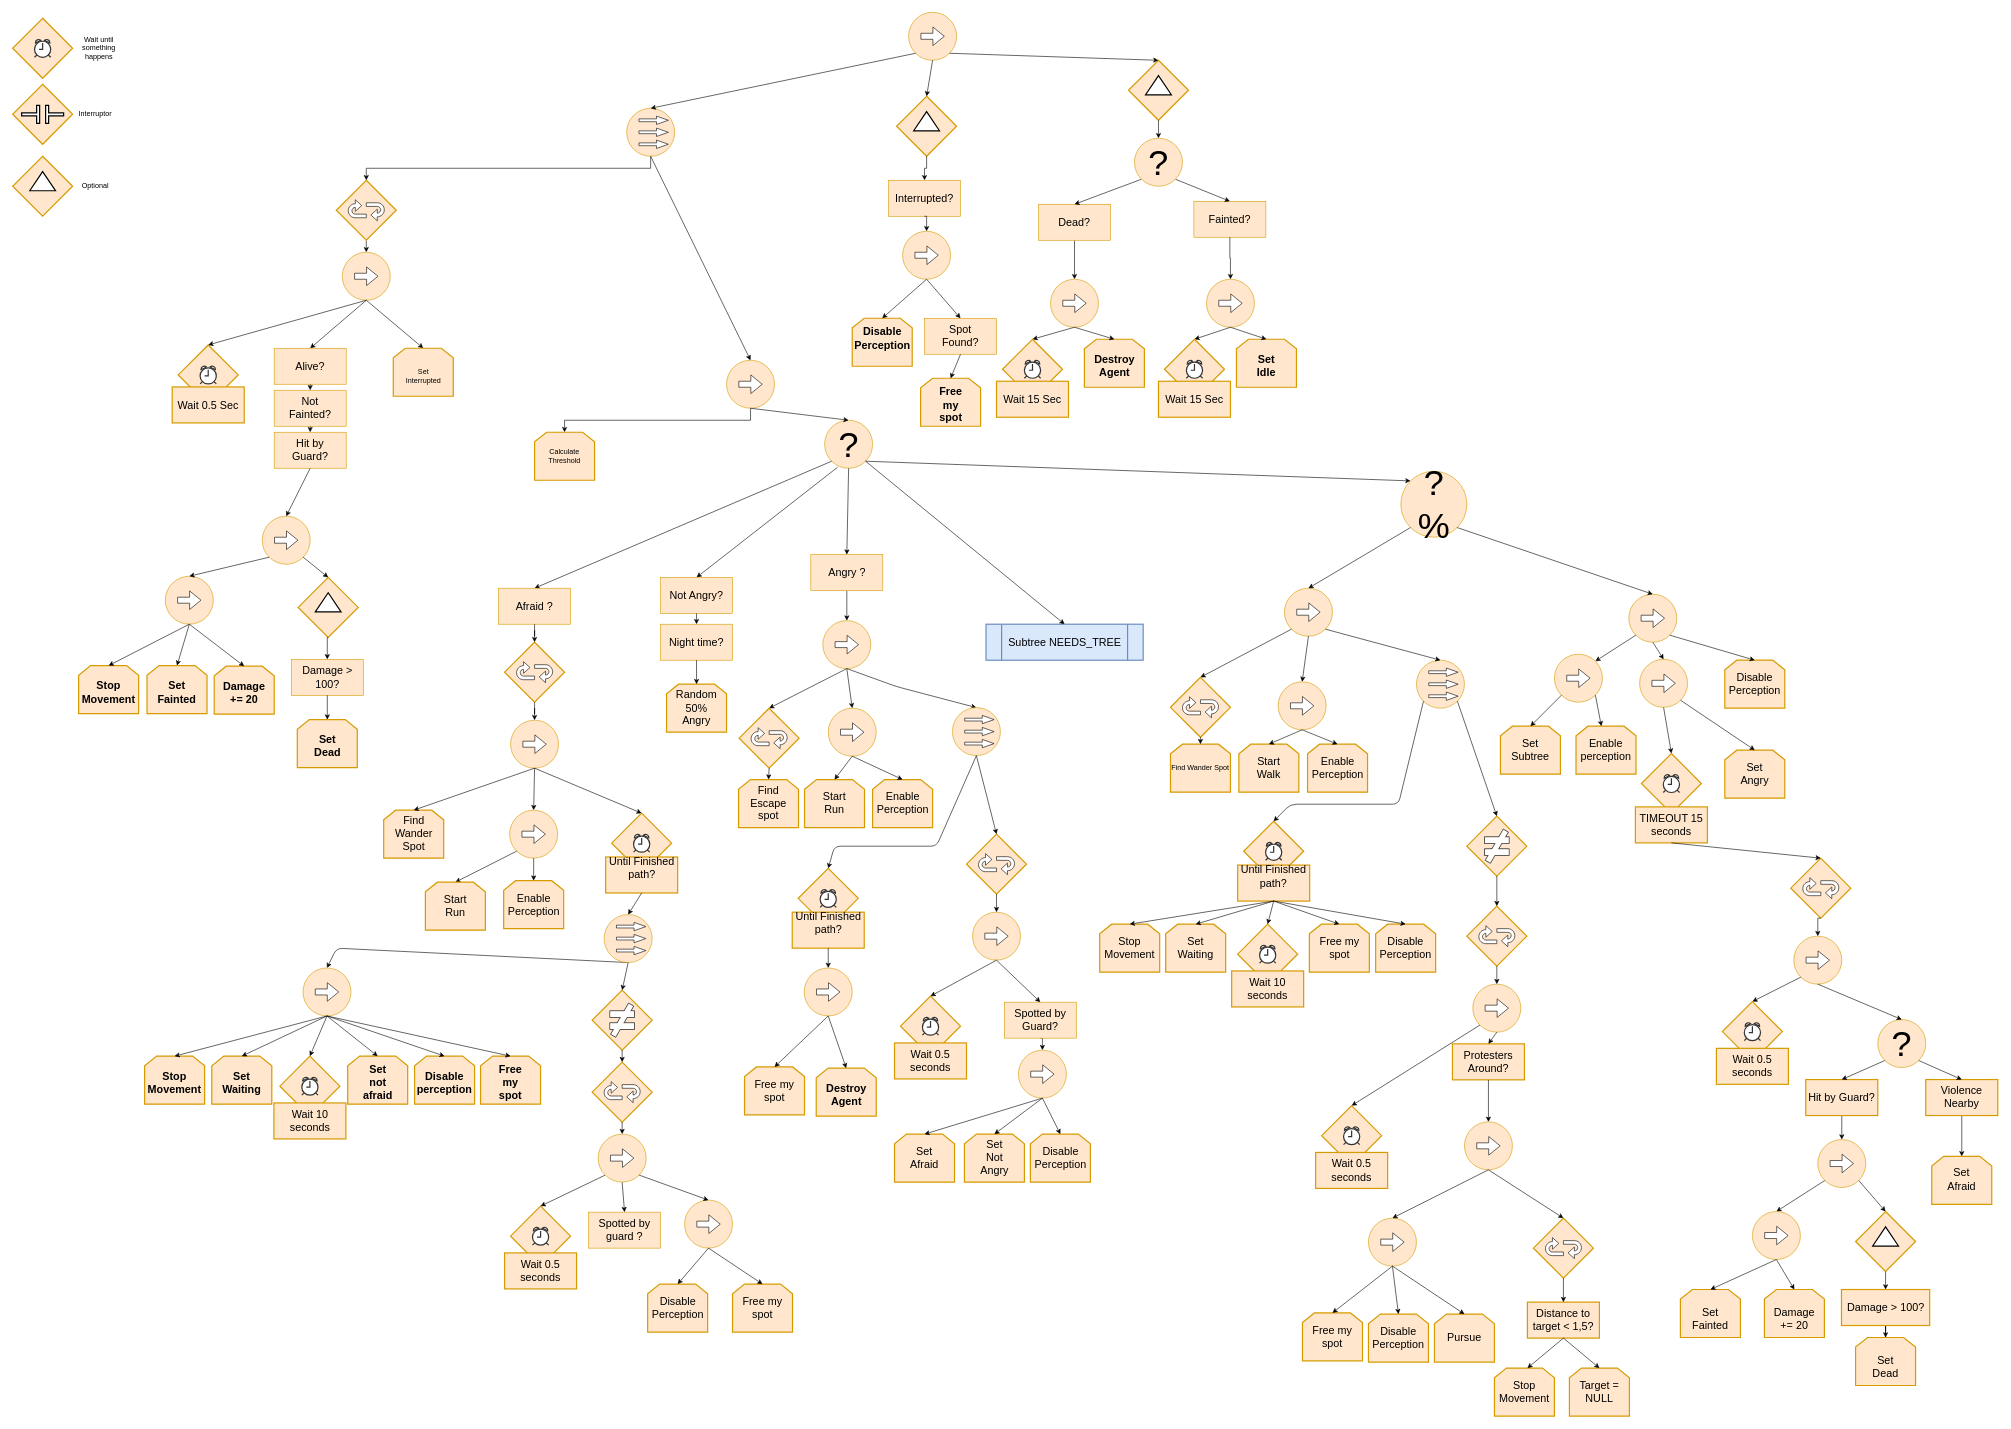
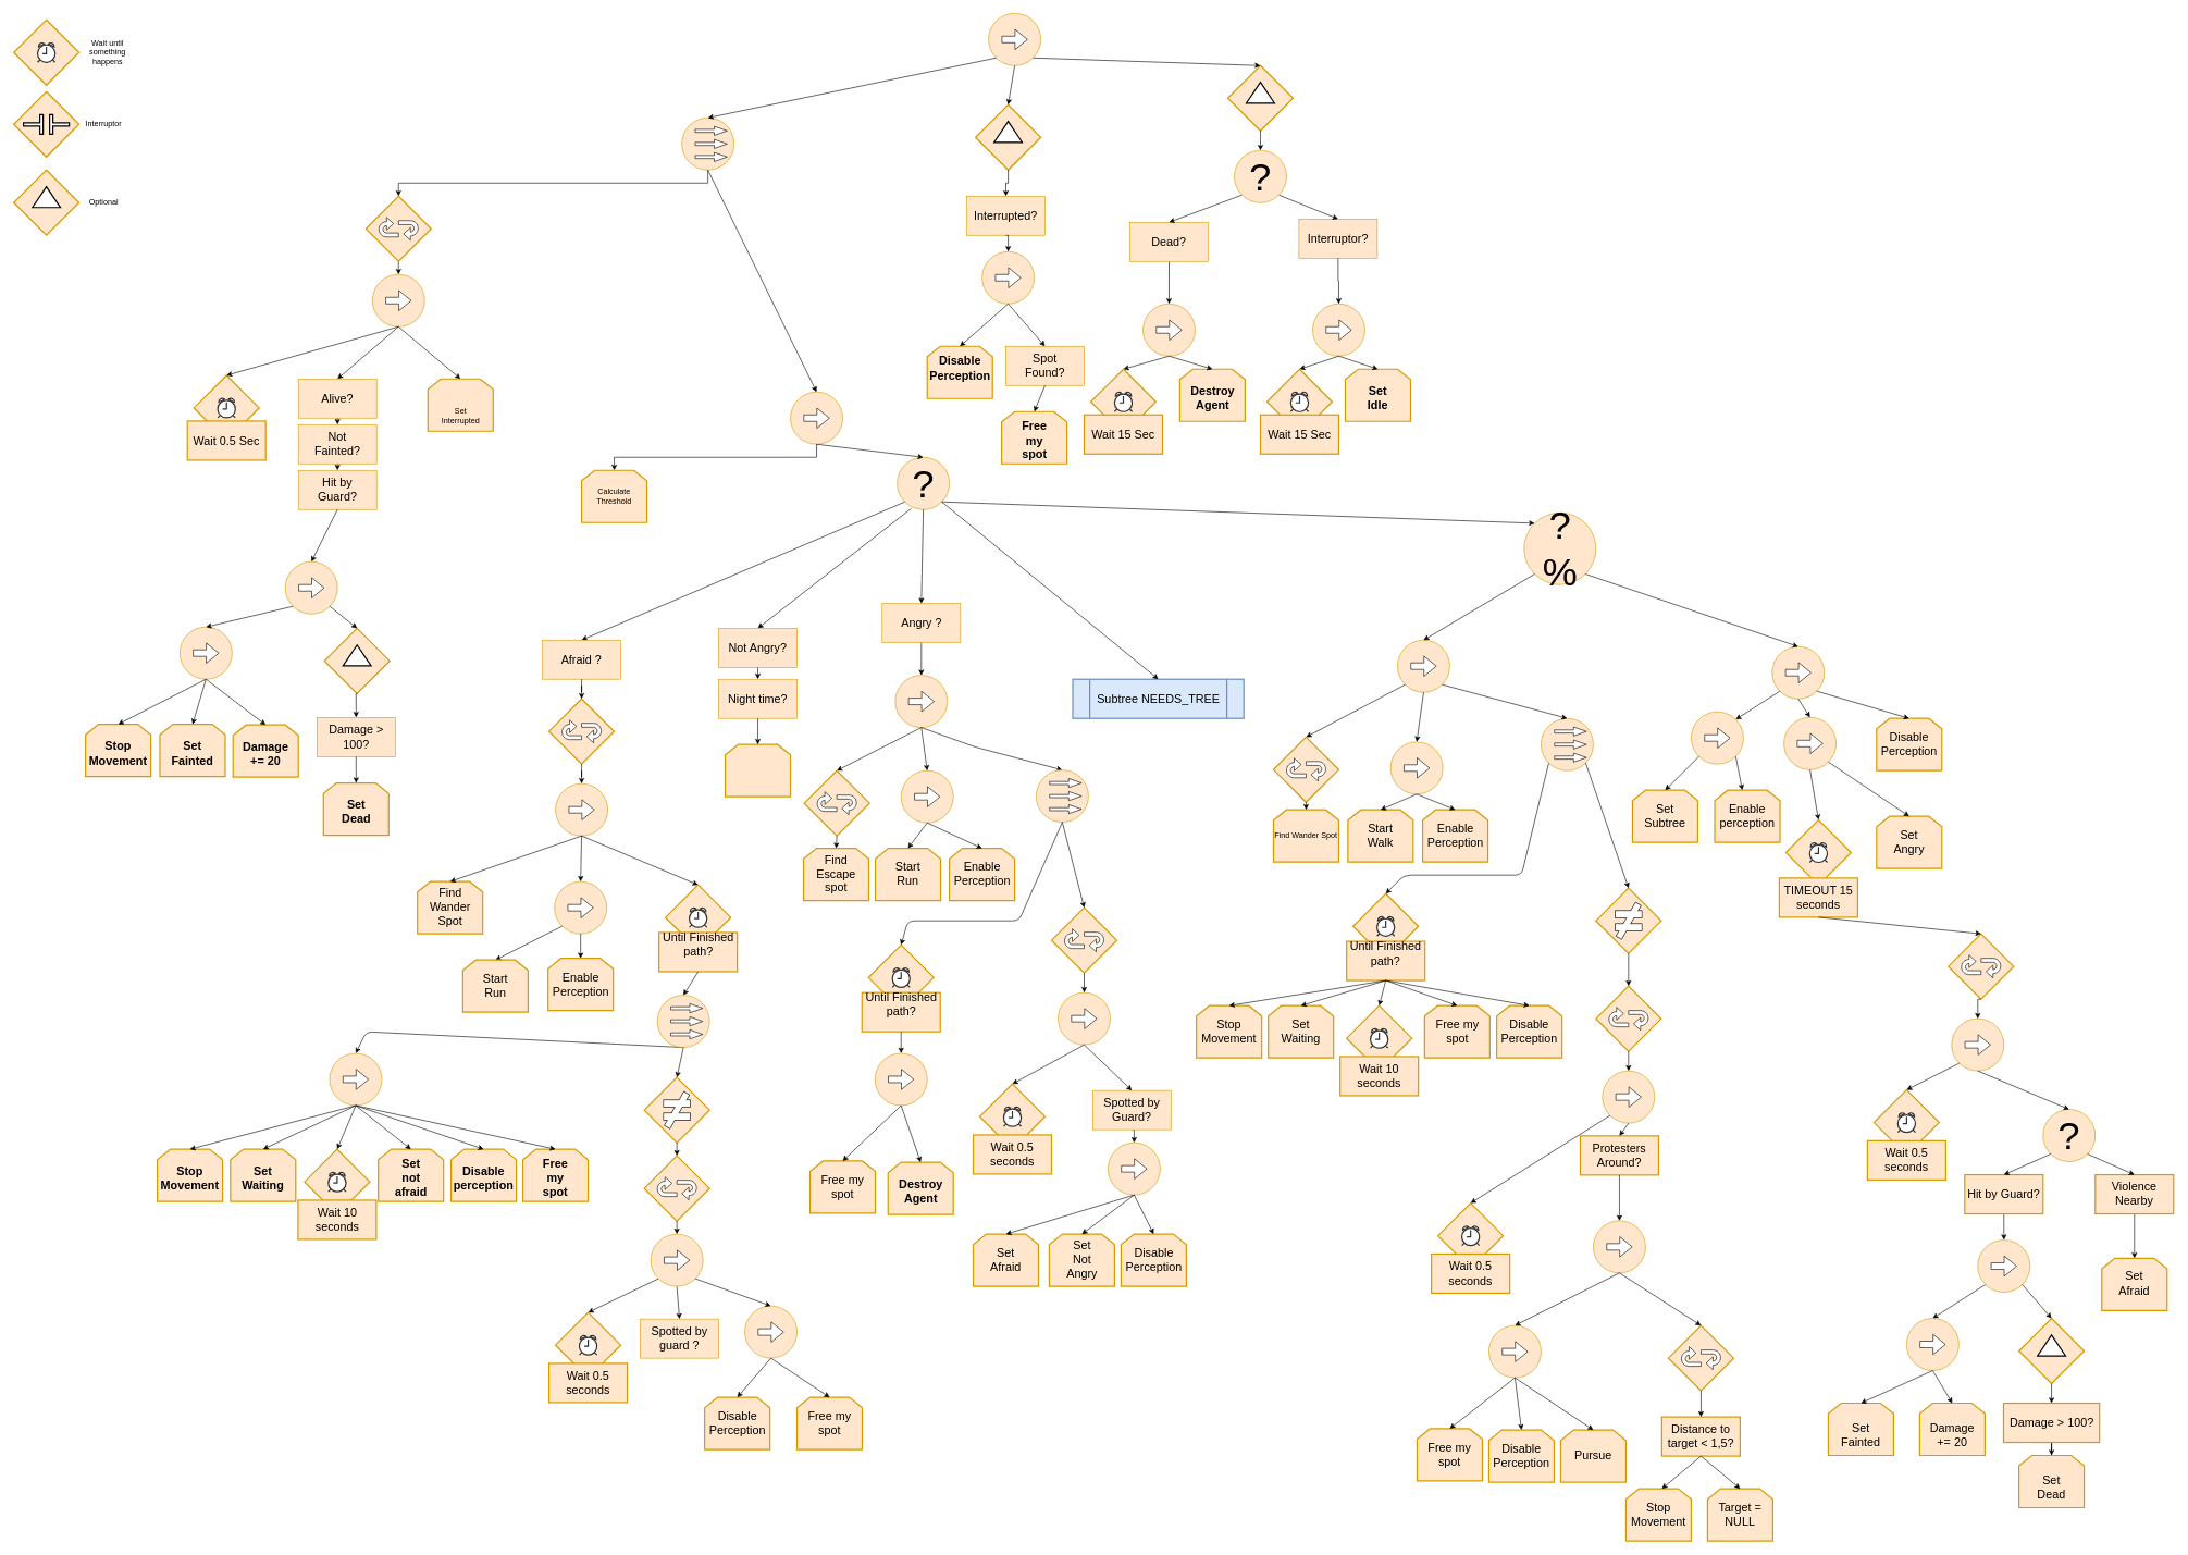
- <mxCell id="248" value="Fainted?" style="text;html=1;strokeColor=none;fillColor=none;align=center;verticalAlign=middle;whiteSpace=wrap;rounded=0;fontSize=18;" parent="246" vertex="1"><mxGeometry x="-5" y="5" width="130" height="60" as="geometry" /></mxCell>
+ <mxCell id="248" value="Interruptor?" style="text;html=1;strokeColor=none;fillColor=none;align=center;verticalAlign=middle;whiteSpace=wrap;rounded=0;fontSize=18;" parent="246" vertex="1"><mxGeometry x="-5" y="5" width="130" height="60" as="geometry" /></mxCell>
- <mxCell id="374" value="&lt;div&gt;&lt;br&gt;&lt;/div&gt;&lt;div&gt;Set Interrupted&lt;/div&gt;" style="text;html=1;strokeColor=none;fillColor=none;align=center;verticalAlign=middle;whiteSpace=wrap;rounded=0;" parent="372" vertex="1"><mxGeometry x="10" y="15" width="80" height="50" as="geometry" /></mxCell>
+ <mxCell id="374" value="&lt;div&gt;&lt;br&gt;&lt;/div&gt;&lt;div&gt;Set Interrupted&lt;/div&gt;" style="text;html=1;strokeColor=none;fillColor=none;align=center;verticalAlign=middle;whiteSpace=wrap;rounded=0;" parent="372" vertex="1"><mxGeometry x="10" y="25" width="80" height="50" as="geometry" /></mxCell>
- <mxCell id="480" value="Random 50% Angry" style="text;html=1;strokeColor=none;fillColor=none;align=center;verticalAlign=middle;whiteSpace=wrap;rounded=0;fontSize=18;" parent="478" vertex="1"><mxGeometry x="10" y="20" width="80" height="40" as="geometry" /></mxCell>
